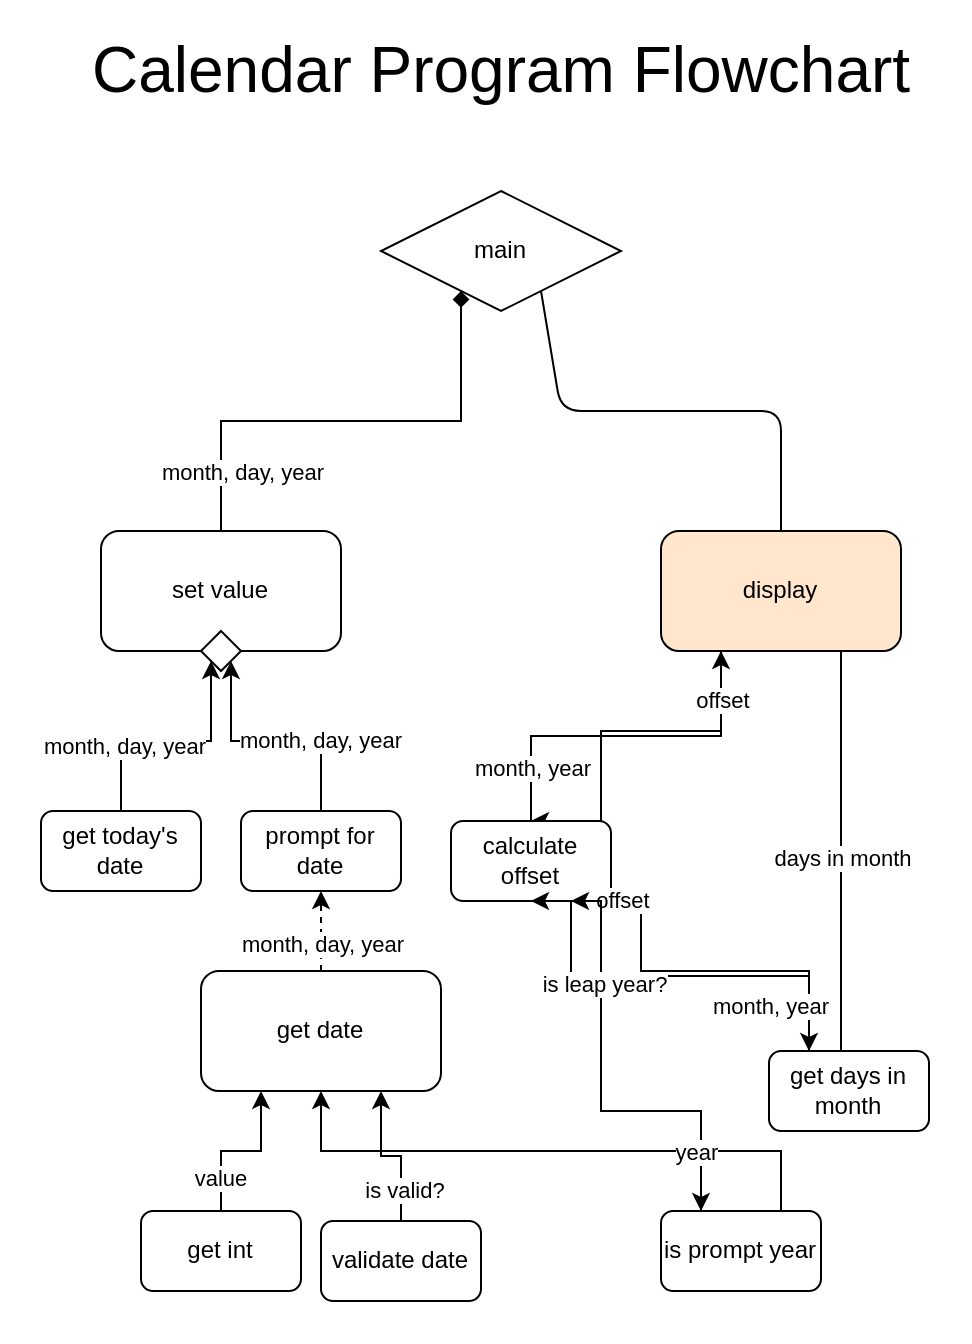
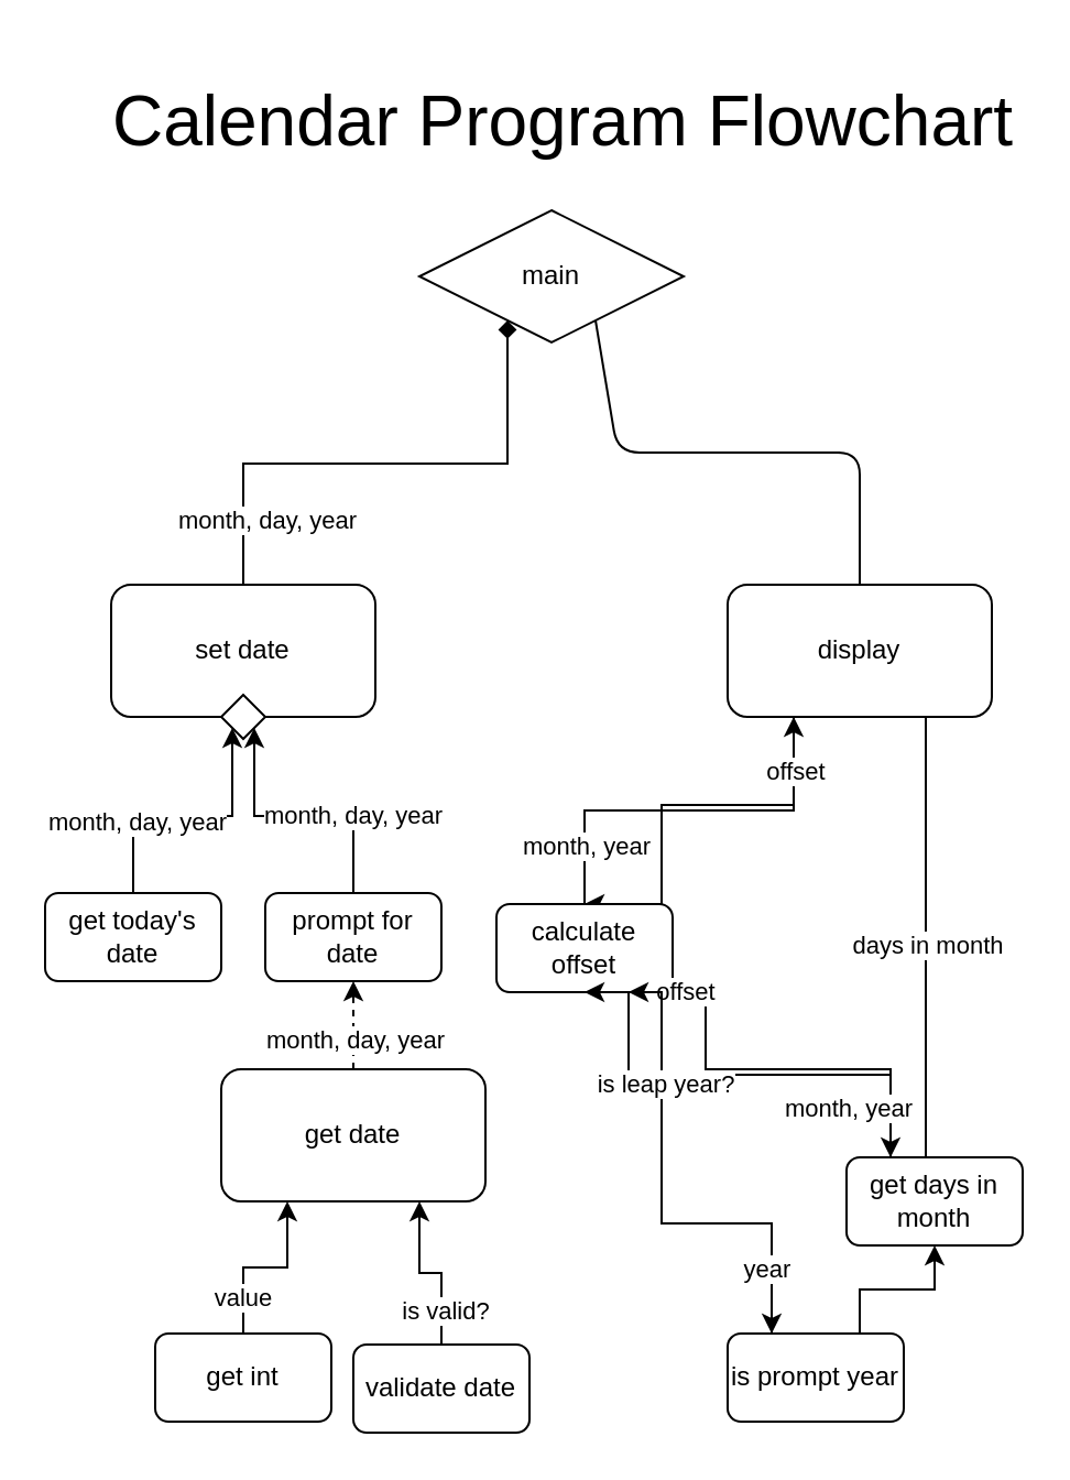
- <mxCell id="42" value="&lt;font style=&quot;font-size: 32px&quot;&gt;Calendar Program Flowchart&lt;/font&gt;" style="text;html=1;align=center;verticalAlign=middle;resizable=0;points=[];autosize=1;" vertex="1" parent="1"><mxGeometry x="40" y="20" width="420" height="30" as="geometry" /></mxCell>
+ <mxCell id="42" value="&lt;font style=&quot;font-size: 32px&quot;&gt;Calendar Program Flowchart&lt;/font&gt;" style="text;html=1;align=center;verticalAlign=middle;resizable=0;points=[];autosize=1;" vertex="1" parent="1"><mxGeometry x="45" y="40" width="420" height="30" as="geometry" /></mxCell>
- <mxCell id="5" value="set value" style="rounded=1;whiteSpace=wrap;html=1;" vertex="1" parent="1"><mxGeometry x="50" y="265" width="120" height="60" as="geometry" /></mxCell>
+ <mxCell id="5" value="set date" style="rounded=1;whiteSpace=wrap;html=1;" vertex="1" parent="1"><mxGeometry x="50" y="265" width="120" height="60" as="geometry" /></mxCell>
- <mxCell id="7" value="display" style="rounded=1;whiteSpace=wrap;html=1;fillColor=#ffe6cc;" vertex="1" parent="1"><mxGeometry x="330" y="265" width="120" height="60" as="geometry" /></mxCell>
+ <mxCell id="7" value="display" style="rounded=1;whiteSpace=wrap;html=1;" vertex="1" parent="1"><mxGeometry x="330" y="265" width="120" height="60" as="geometry" /></mxCell>
- <mxCell id="36" style="edgeStyle=orthogonalEdgeStyle;rounded=0;orthogonalLoop=1;jettySize=auto;html=1;exitX=0.75;exitY=0;exitDx=0;exitDy=0;" edge="1" parent="1" source="40" target="17"><mxGeometry relative="1" as="geometry" /></mxCell>
+ <mxCell id="36" style="edgeStyle=orthogonalEdgeStyle;rounded=0;orthogonalLoop=1;jettySize=auto;html=1;exitX=0.75;exitY=0;exitDx=0;exitDy=0;entryX=0.5;entryY=1;entryDx=0;entryDy=0;" edge="1" parent="1" source="40" target="29"><mxGeometry relative="1" as="geometry" /></mxCell>
